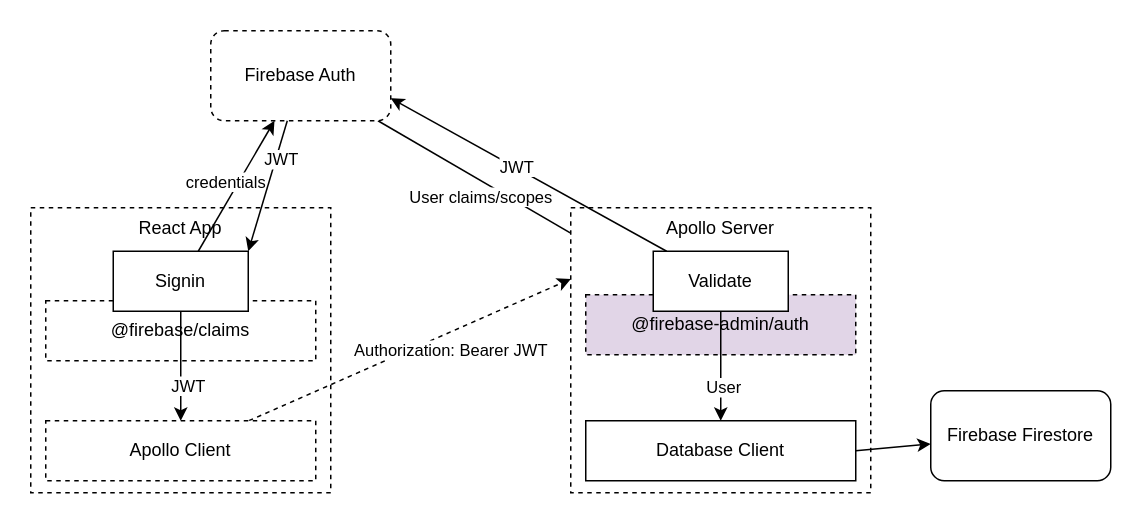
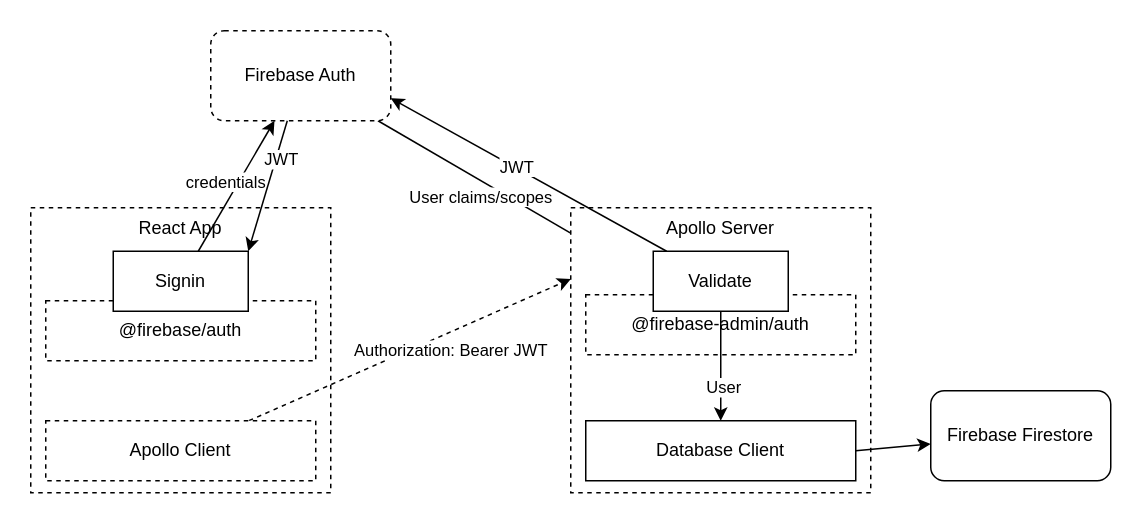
- <mxCell id="19" value="@firebase-admin/auth" style="rounded=0;whiteSpace=wrap;html=1;dashed=1;fillColor=#e1d5e7;" vertex="1" parent="1"><mxGeometry x="390" y="196" width="180" height="40" as="geometry" /></mxCell>
+ <mxCell id="19" value="@firebase-admin/auth" style="rounded=0;whiteSpace=wrap;html=1;dashed=1;" vertex="1" parent="1"><mxGeometry x="390" y="196" width="180" height="40" as="geometry" /></mxCell>
- <mxCell id="11" value="@firebase/claims" style="rounded=0;whiteSpace=wrap;html=1;dashed=1;" vertex="1" parent="1"><mxGeometry x="30" y="200" width="180" height="40" as="geometry" /></mxCell>
+ <mxCell id="11" value="@firebase/auth" style="rounded=0;whiteSpace=wrap;html=1;dashed=1;" vertex="1" parent="1"><mxGeometry x="30" y="200" width="180" height="40" as="geometry" /></mxCell>
- <mxCell id="14" style="edgeStyle=none;rounded=0;orthogonalLoop=1;jettySize=auto;html=1;" edge="1" parent="1" source="16" target="10"><mxGeometry relative="1" as="geometry" /></mxCell>
- <mxCell id="15" value="JWT" style="edgeLabel;html=1;align=center;verticalAlign=middle;resizable=0;points=[];" vertex="1" connectable="0" parent="14"><mxGeometry x="0.343" y="4" relative="1" as="geometry"><mxPoint as="offset" /></mxGeometry></mxCell>
